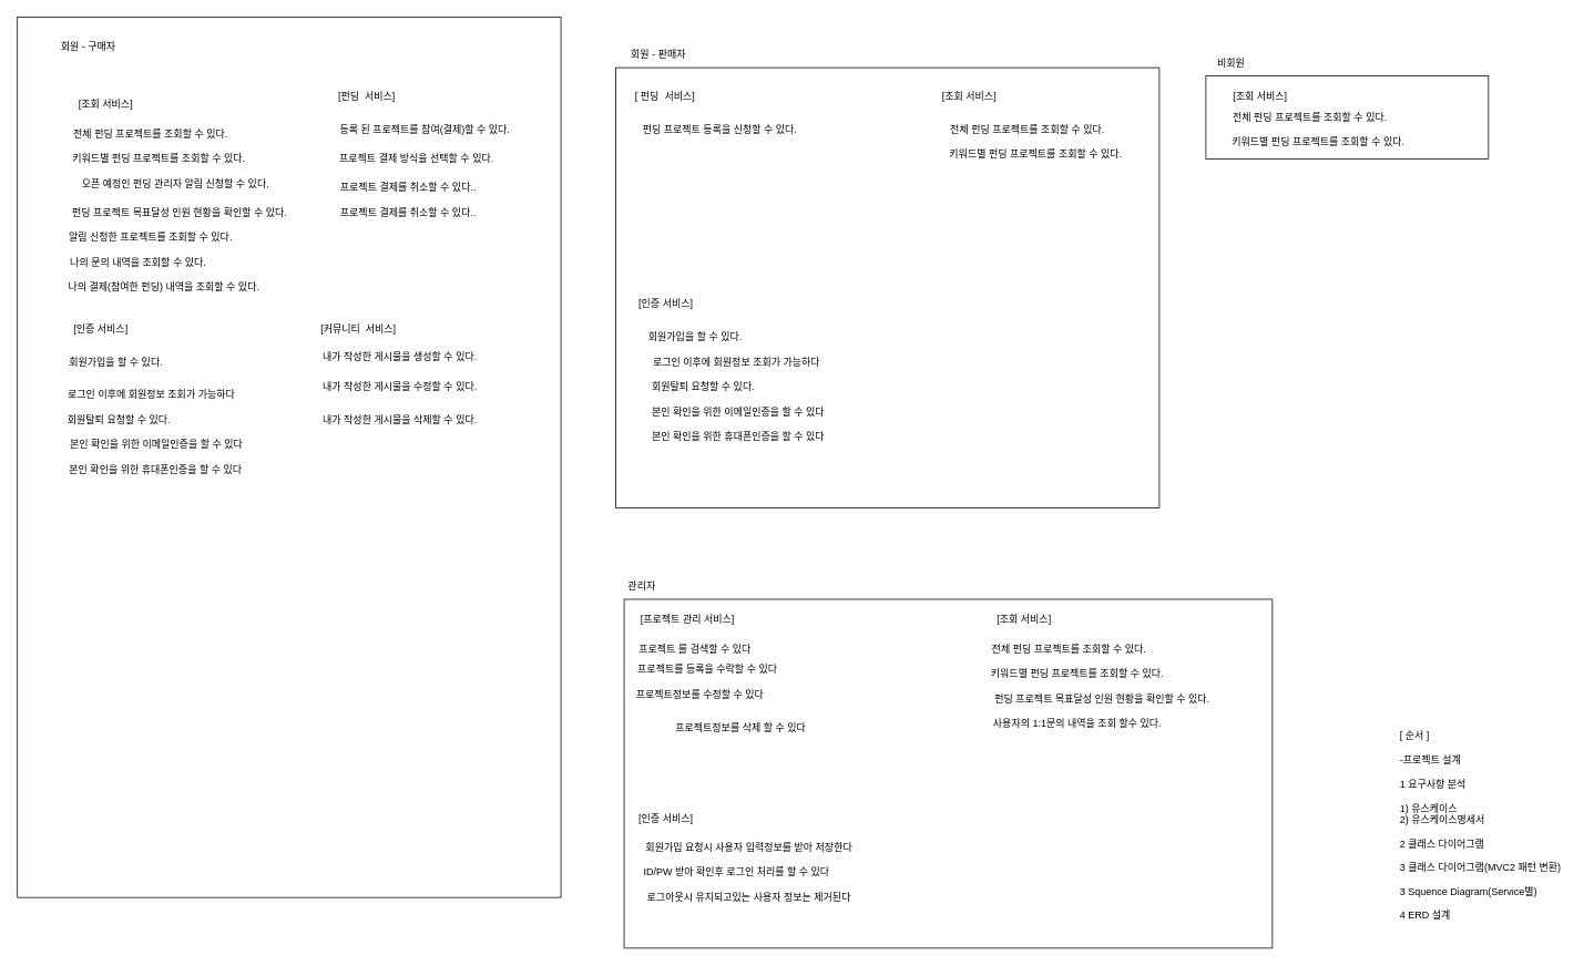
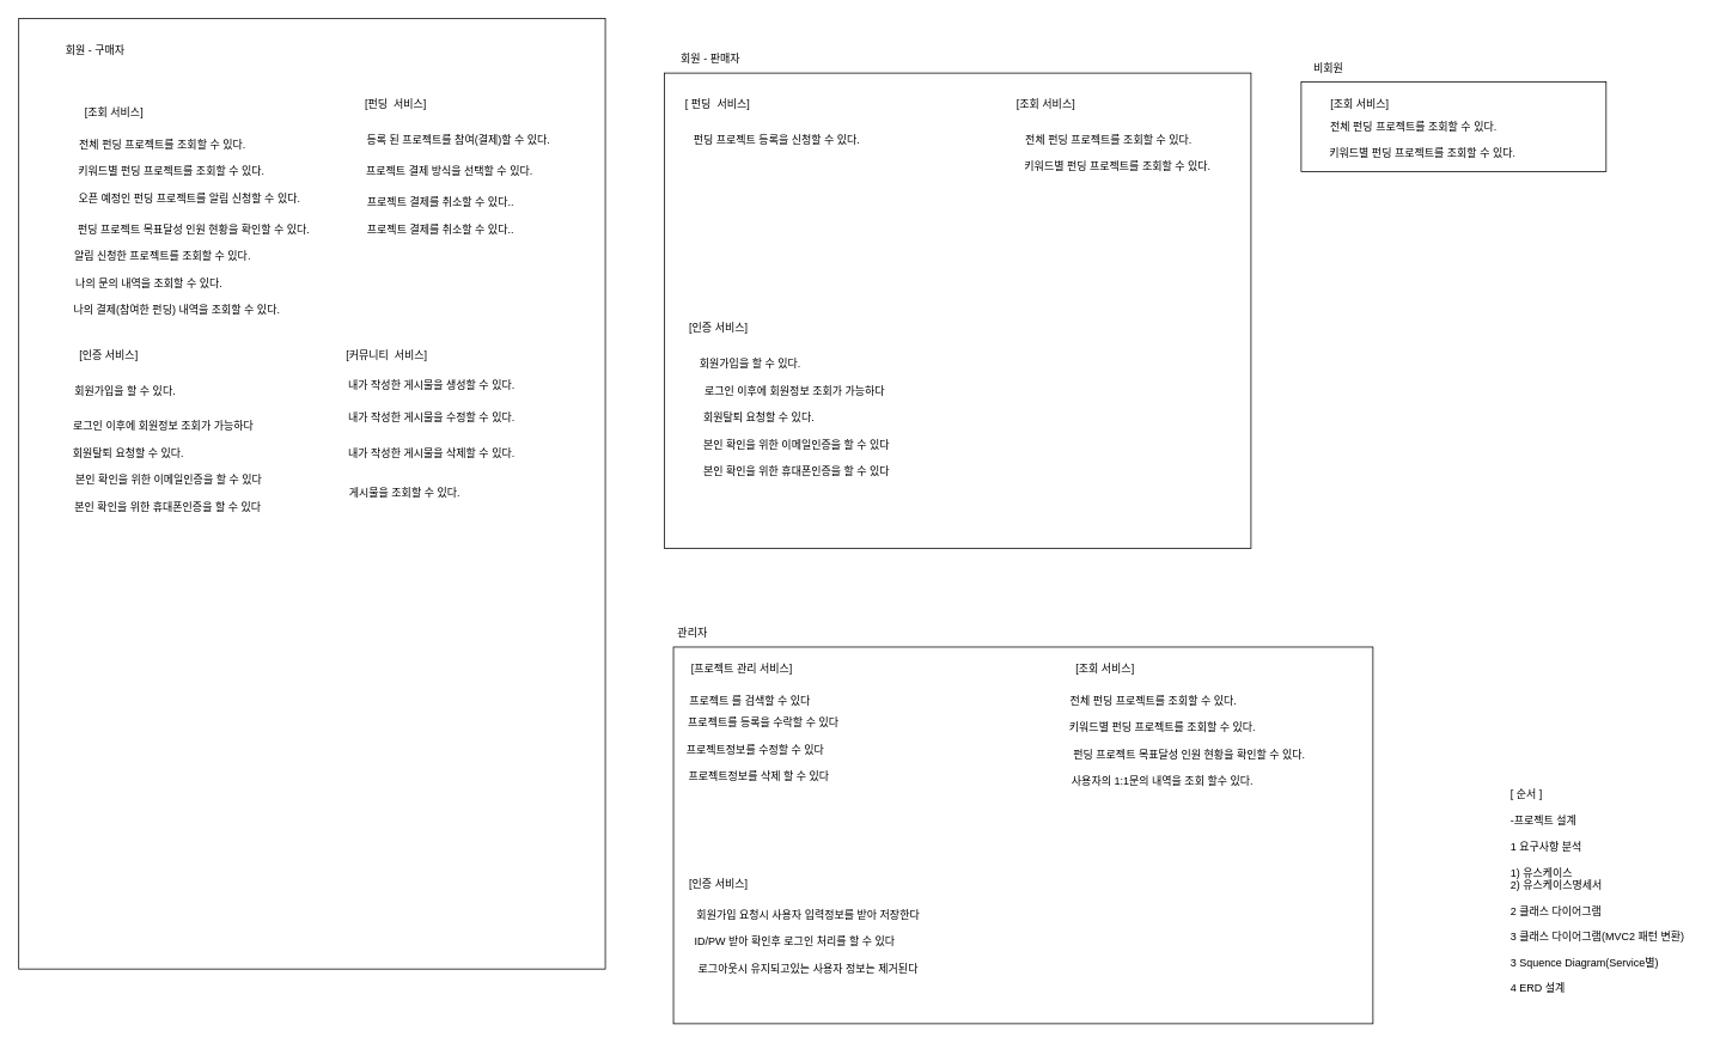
- <mxCell id="34" value="오픈 예정인 펀딩 관리자 알림 신청할 수 있다." style="text;html=1;align=center;verticalAlign=middle;resizable=0;points=[];autosize=1;strokeColor=none;fillColor=none;" parent="1" vertex="1"><mxGeometry x="65" y="206" width="290" height="30" as="geometry" /></mxCell>
+ <mxCell id="34" value="오픈 예정인 펀딩 프로젝트를 알림 신청할 수 있다." style="text;html=1;align=center;verticalAlign=middle;resizable=0;points=[];autosize=1;strokeColor=none;fillColor=none;" parent="1" vertex="1"><mxGeometry x="65" y="206" width="290" height="30" as="geometry" /></mxCell>
+ <mxCell id="40" value="게시물을 조회할 수 있다." style="text;html=1;align=center;verticalAlign=middle;resizable=0;points=[];autosize=1;strokeColor=none;fillColor=none;" parent="1" vertex="1"><mxGeometry x="370" y="535" width="160" height="30" as="geometry" /></mxCell>
- <mxCell id="19" value="프로젝트정보를 삭제 할 수 있다" style="text;html=1;align=center;verticalAlign=middle;resizable=0;points=[];autosize=1;strokeColor=none;fillColor=none;" parent="1" vertex="1"><mxGeometry x="795" y="861" width="190" height="30" as="geometry" /></mxCell>
+ <mxCell id="19" value="프로젝트정보를 삭제 할 수 있다" style="text;html=1;align=center;verticalAlign=middle;resizable=0;points=[];autosize=1;strokeColor=none;fillColor=none;" parent="1" vertex="1"><mxGeometry x="750" y="851" width="190" height="30" as="geometry" /></mxCell>
